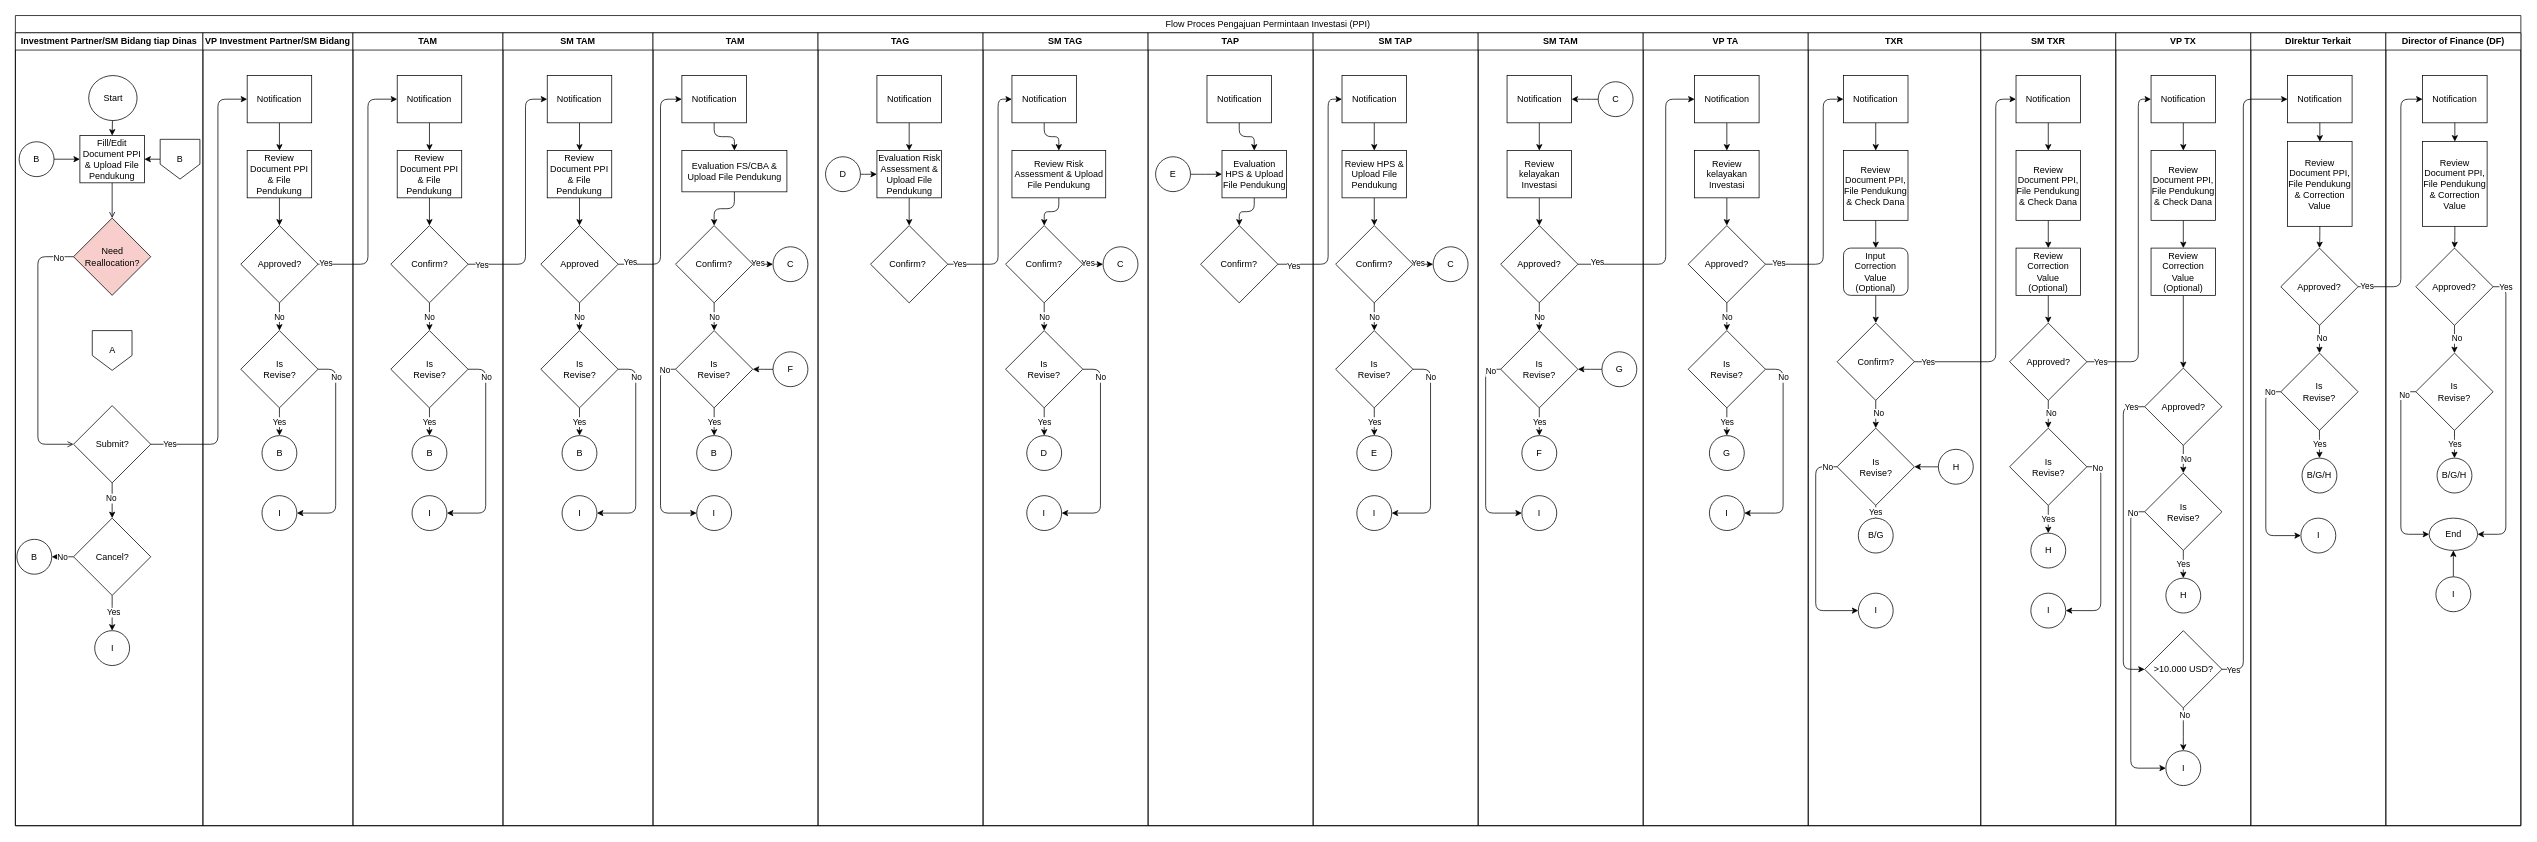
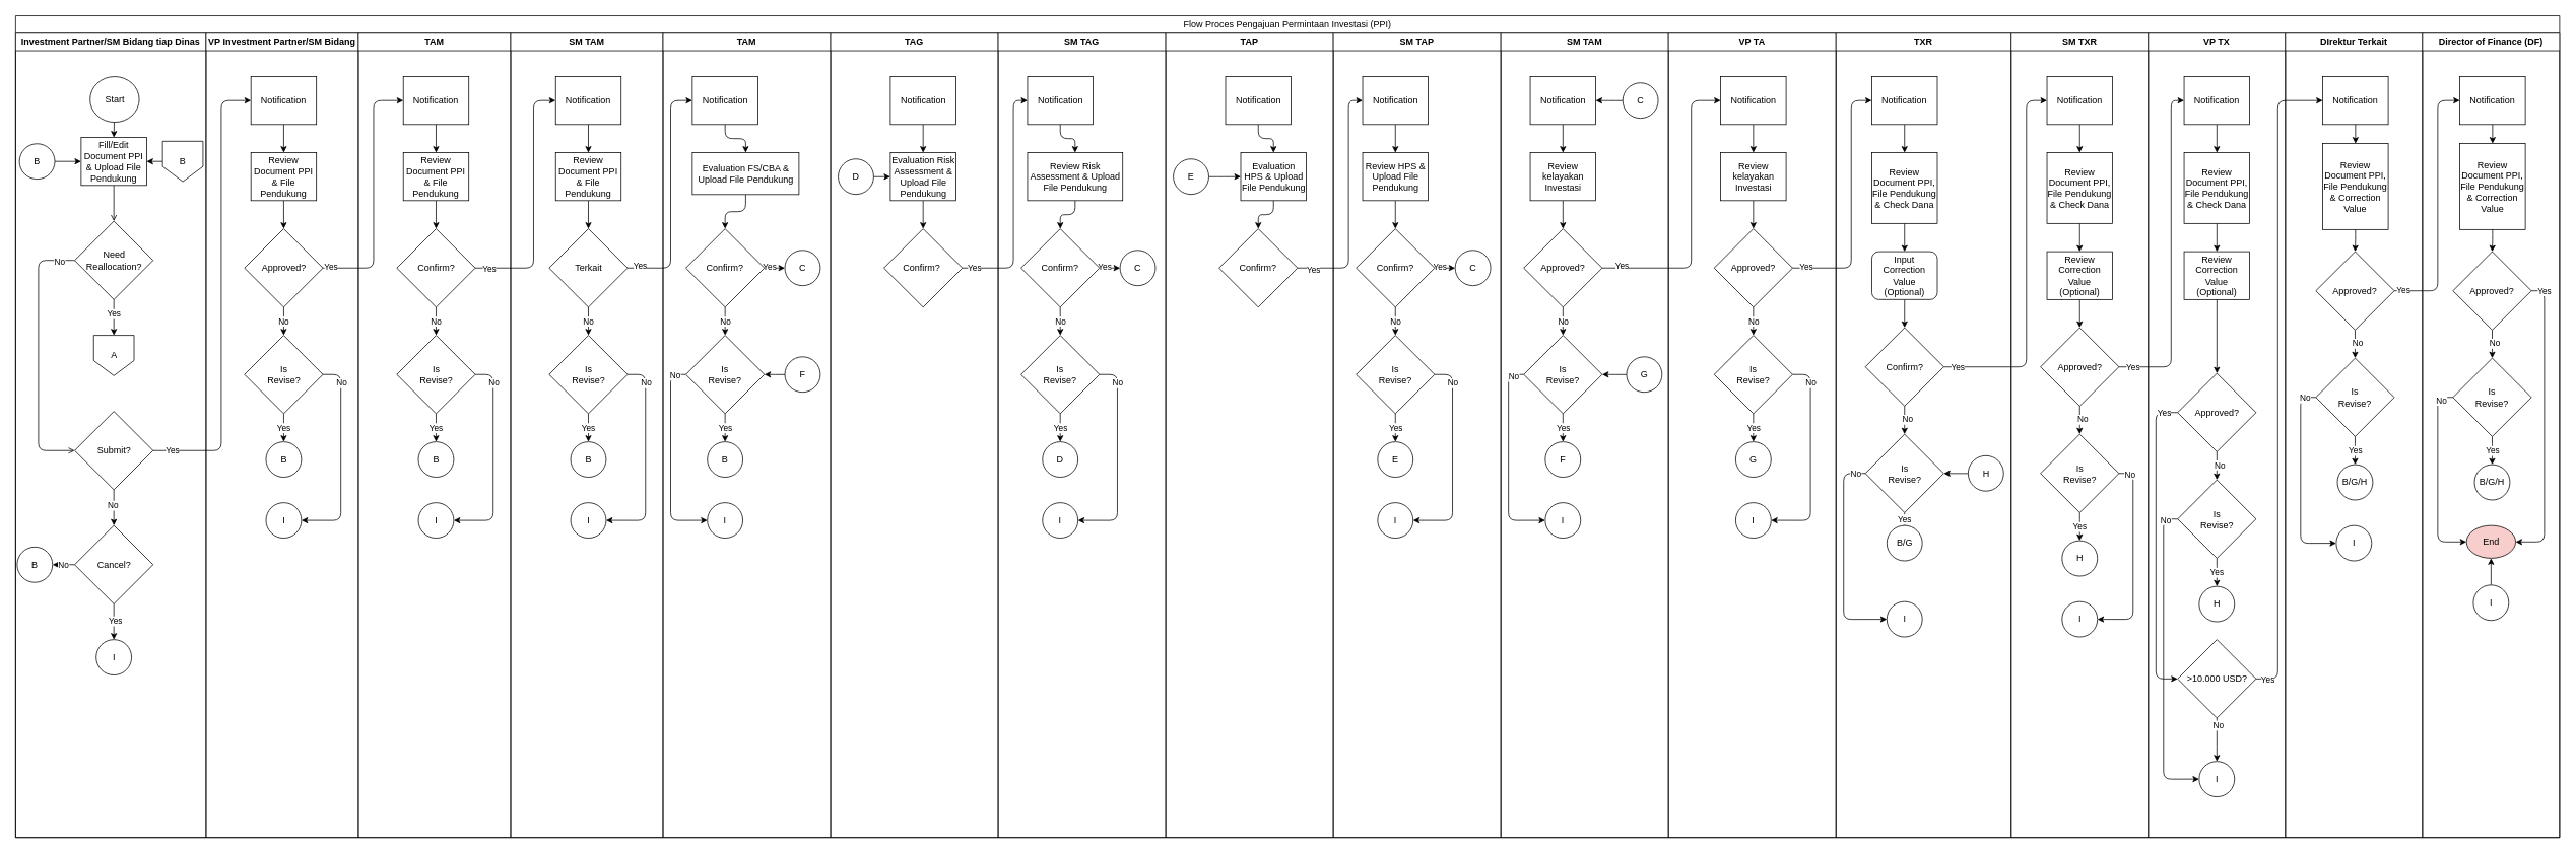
- <mxCell id="12" value="Need&lt;br&gt;Reallocation?" style="rhombus;whiteSpace=wrap;html=1;fillColor=#f8cecc;" parent="3" vertex="1"><mxGeometry x="77.5" y="247" width="103" height="103" as="geometry" /></mxCell>
+ <mxCell id="12" value="Need&lt;br&gt;Reallocation?" style="rhombus;whiteSpace=wrap;html=1;" parent="3" vertex="1"><mxGeometry x="77.5" y="247" width="103" height="103" as="geometry" /></mxCell>
- <mxCell id="104" value="Approved" style="rhombus;whiteSpace=wrap;html=1;" parent="98" vertex="1"><mxGeometry x="50.5" y="257" width="103" height="103" as="geometry" /></mxCell>
+ <mxCell id="104" value="Terkait" style="rhombus;whiteSpace=wrap;html=1;" parent="98" vertex="1"><mxGeometry x="50.5" y="257" width="103" height="103" as="geometry" /></mxCell>
+ <mxCell id="8" value="" style="edgeStyle=none;html=1;" parent="3" source="12" target="13" edge="1"><mxGeometry relative="1" as="geometry" /></mxCell>
+ <mxCell id="9" value="Yes" style="edgeLabel;html=1;align=center;verticalAlign=middle;resizable=0;points=[];" parent="8" vertex="1" connectable="0"><mxGeometry x="-0.222" y="-1" relative="1" as="geometry"><mxPoint as="offset" /></mxGeometry></mxCell>
- <mxCell id="305" value="End" style="ellipse;whiteSpace=wrap;html=1;" parent="294" vertex="1"><mxGeometry x="57.75" y="647" width="64.5" height="43" as="geometry" /></mxCell>
+ <mxCell id="305" value="End" style="ellipse;whiteSpace=wrap;html=1;fillColor=#f8cecc;" parent="294" vertex="1"><mxGeometry x="57.75" y="647" width="64.5" height="43" as="geometry" /></mxCell>
